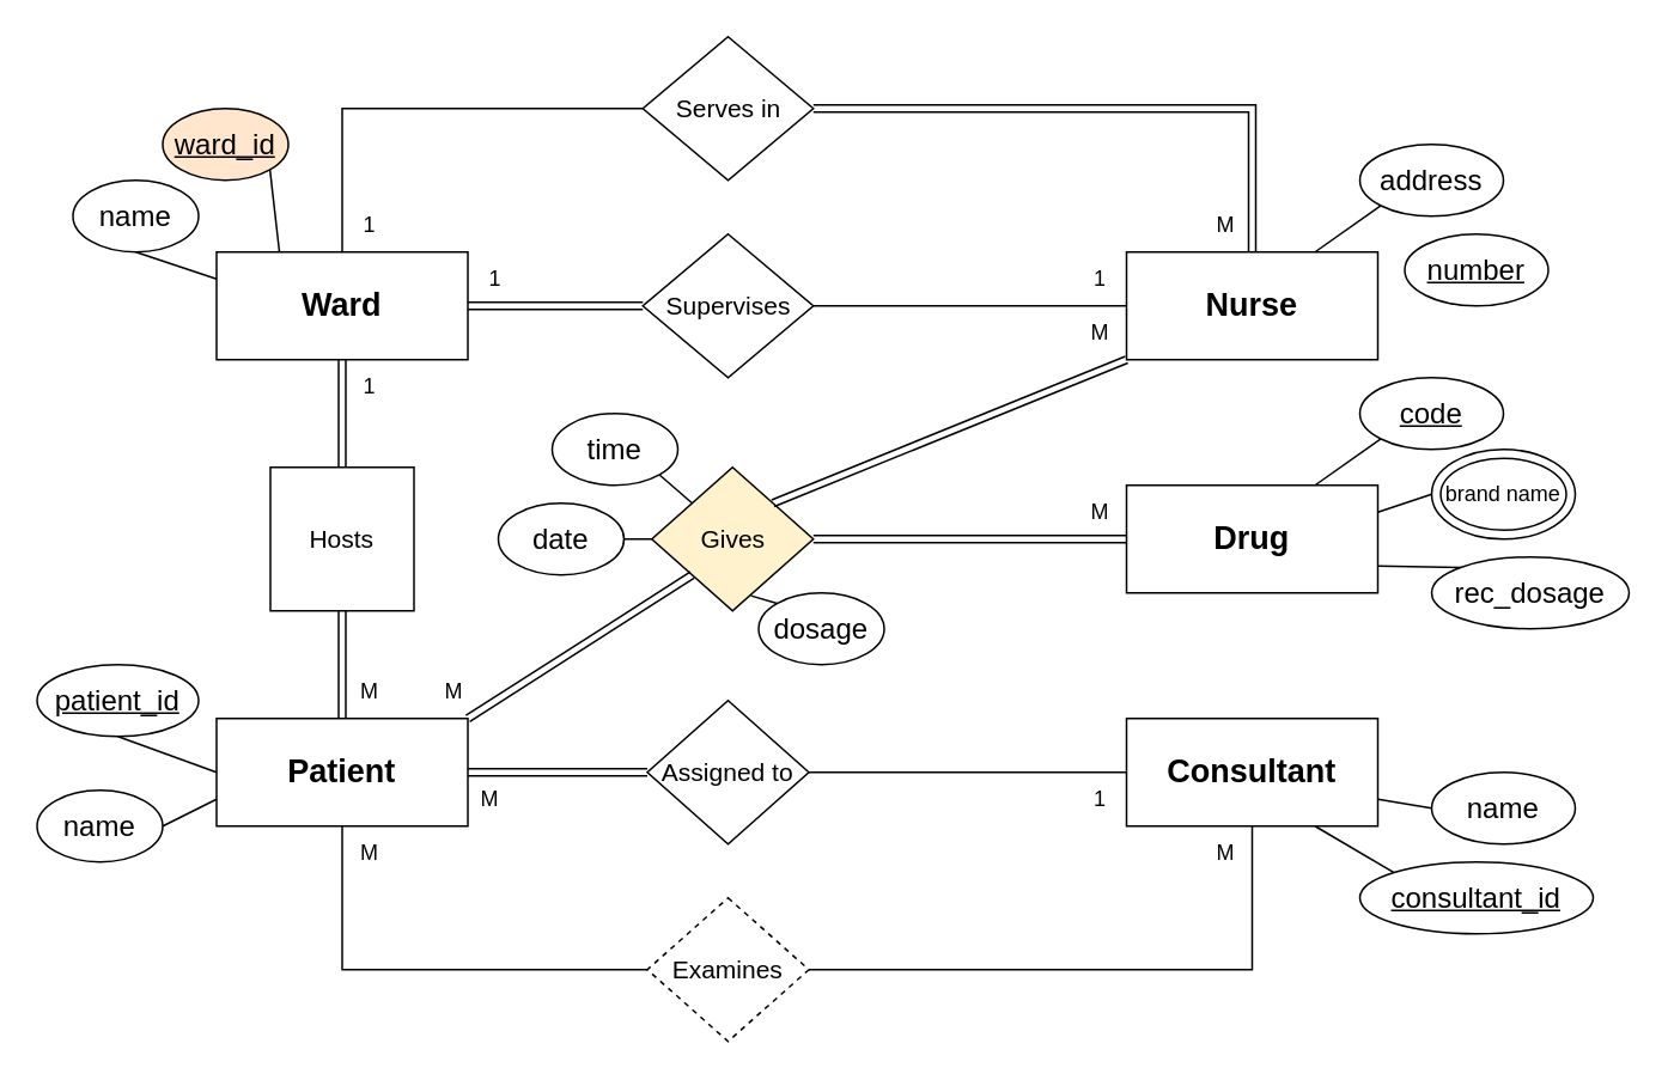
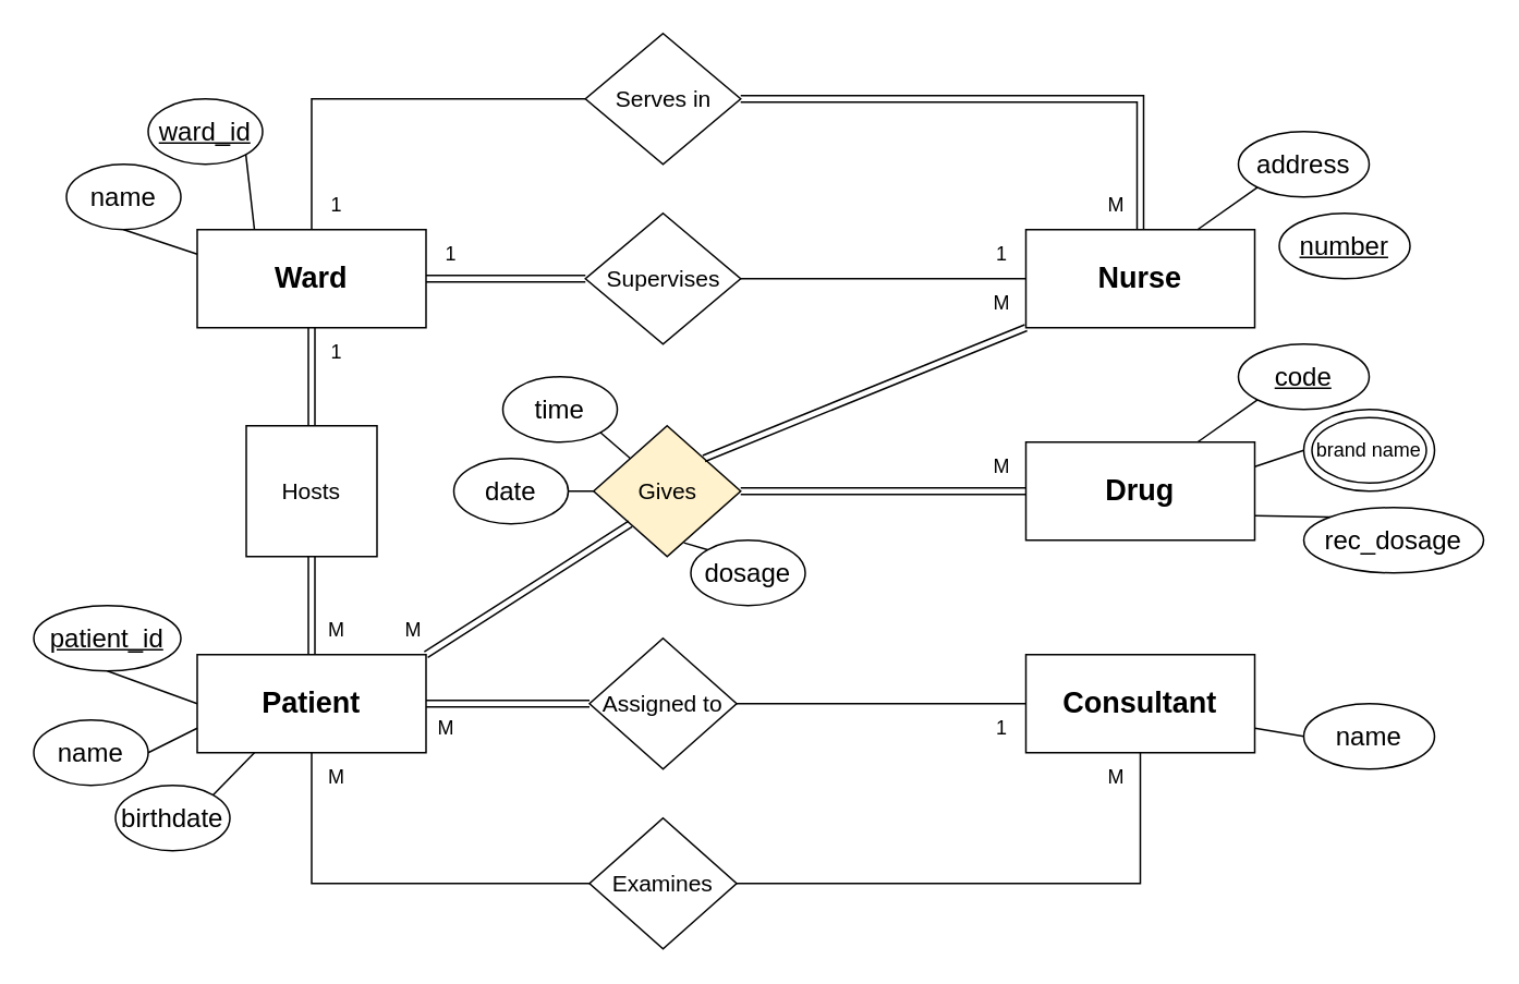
- <mxCell id="23" value="ward_id" style="ellipse;whiteSpace=wrap;html=1;fontSize=16;fontStyle=4;fillColor=#ffe6cc;" parent="1" vertex="1"><mxGeometry x="90" y="60" width="70" height="40" as="geometry" /></mxCell>
+ <mxCell id="23" value="ward_id" style="ellipse;whiteSpace=wrap;html=1;fontSize=16;fontStyle=4" parent="1" vertex="1"><mxGeometry x="90" y="60" width="70" height="40" as="geometry" /></mxCell>
+ <mxCell id="31" value="" style="endArrow=none;html=1;rounded=0;exitX=1;exitY=0;exitDx=0;exitDy=0;entryX=0.25;entryY=1;entryDx=0;entryDy=0;" parent="1" source="27" target="4" edge="1"><mxGeometry width="50" height="50" relative="1" as="geometry"><mxPoint x="190" y="510" as="sourcePoint" /><mxPoint x="240" y="460" as="targetPoint" /></mxGeometry></mxCell>
- <mxCell id="34" value="" style="endArrow=none;html=1;rounded=0;exitX=0.75;exitY=1;exitDx=0;exitDy=0;entryX=0;entryY=0;entryDx=0;entryDy=0;" parent="1" source="3" target="32" edge="1"><mxGeometry width="50" height="50" relative="1" as="geometry"><mxPoint x="617" y="480" as="sourcePoint" /><mxPoint x="667" y="430" as="targetPoint" /></mxGeometry></mxCell>
+ <mxCell id="27" value="birthdate" style="ellipse;whiteSpace=wrap;html=1;fontSize=16;fontStyle=0" parent="1" vertex="1"><mxGeometry x="70" y="480" width="70" height="40" as="geometry" /></mxCell>
- <mxCell id="32" value="consultant_id" style="ellipse;whiteSpace=wrap;html=1;fontSize=16;fontStyle=4" parent="1" vertex="1"><mxGeometry x="757" y="480" width="130" height="40" as="geometry" /></mxCell>
- <mxCell id="11" value="Examines" style="rhombus;whiteSpace=wrap;html=1;strokeWidth=1;fontSize=14;fontStyle=0;dashed=1;" parent="1" vertex="1"><mxGeometry x="360" y="500" width="90" height="80" as="geometry" /></mxCell>
+ <mxCell id="11" value="Examines" style="rhombus;whiteSpace=wrap;html=1;strokeWidth=1;fontSize=14;fontStyle=0" parent="1" vertex="1"><mxGeometry x="360" y="500" width="90" height="80" as="geometry" /></mxCell>
